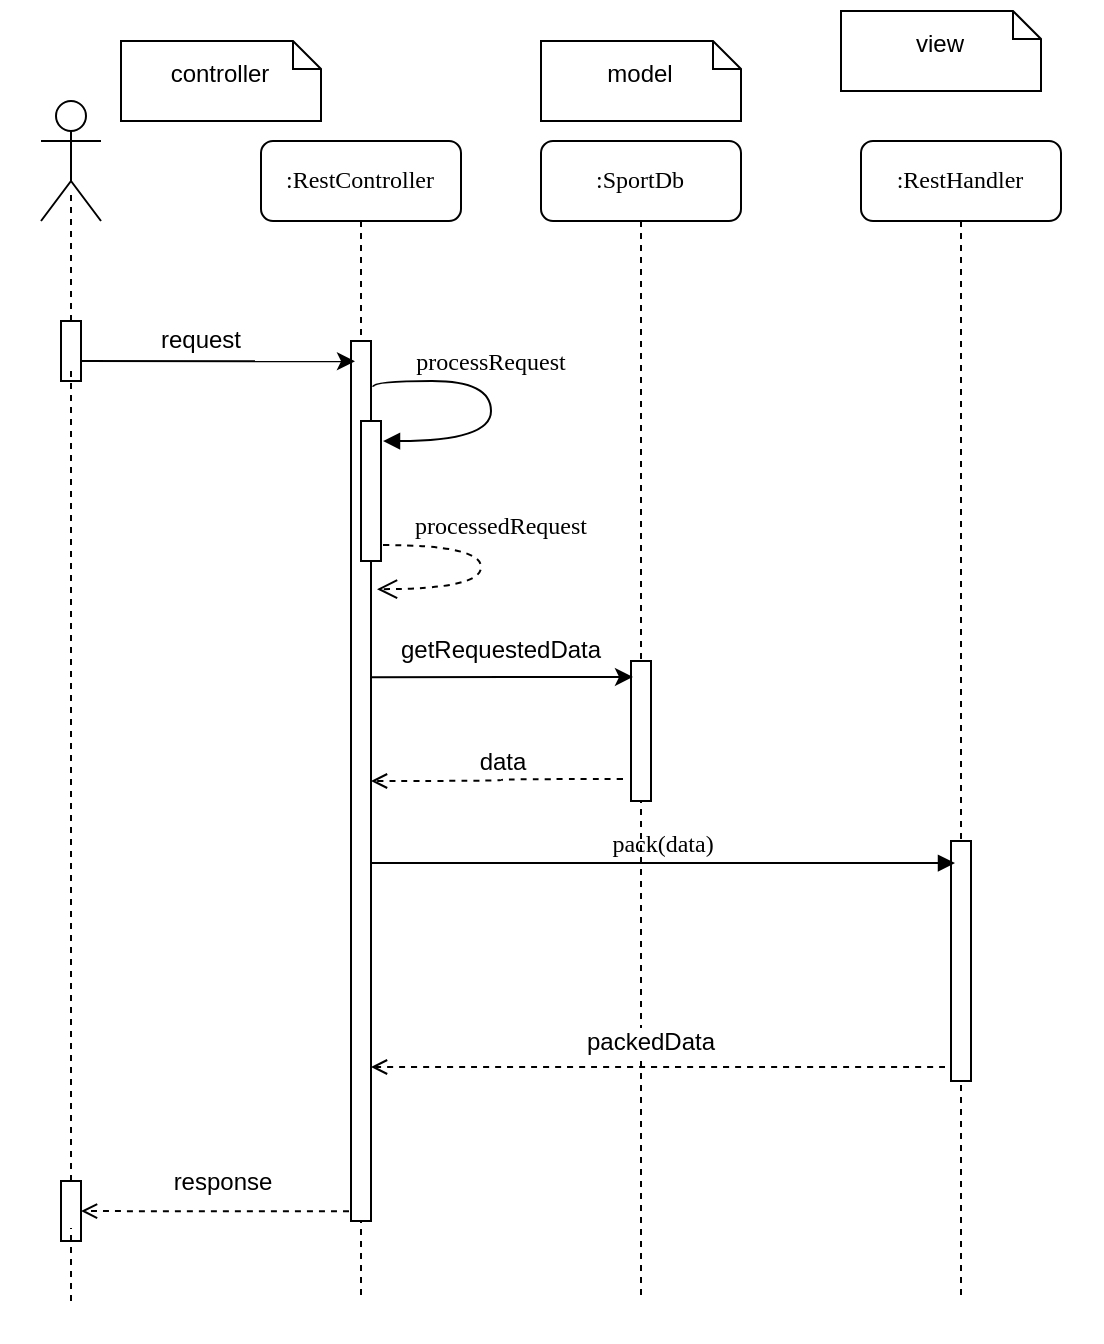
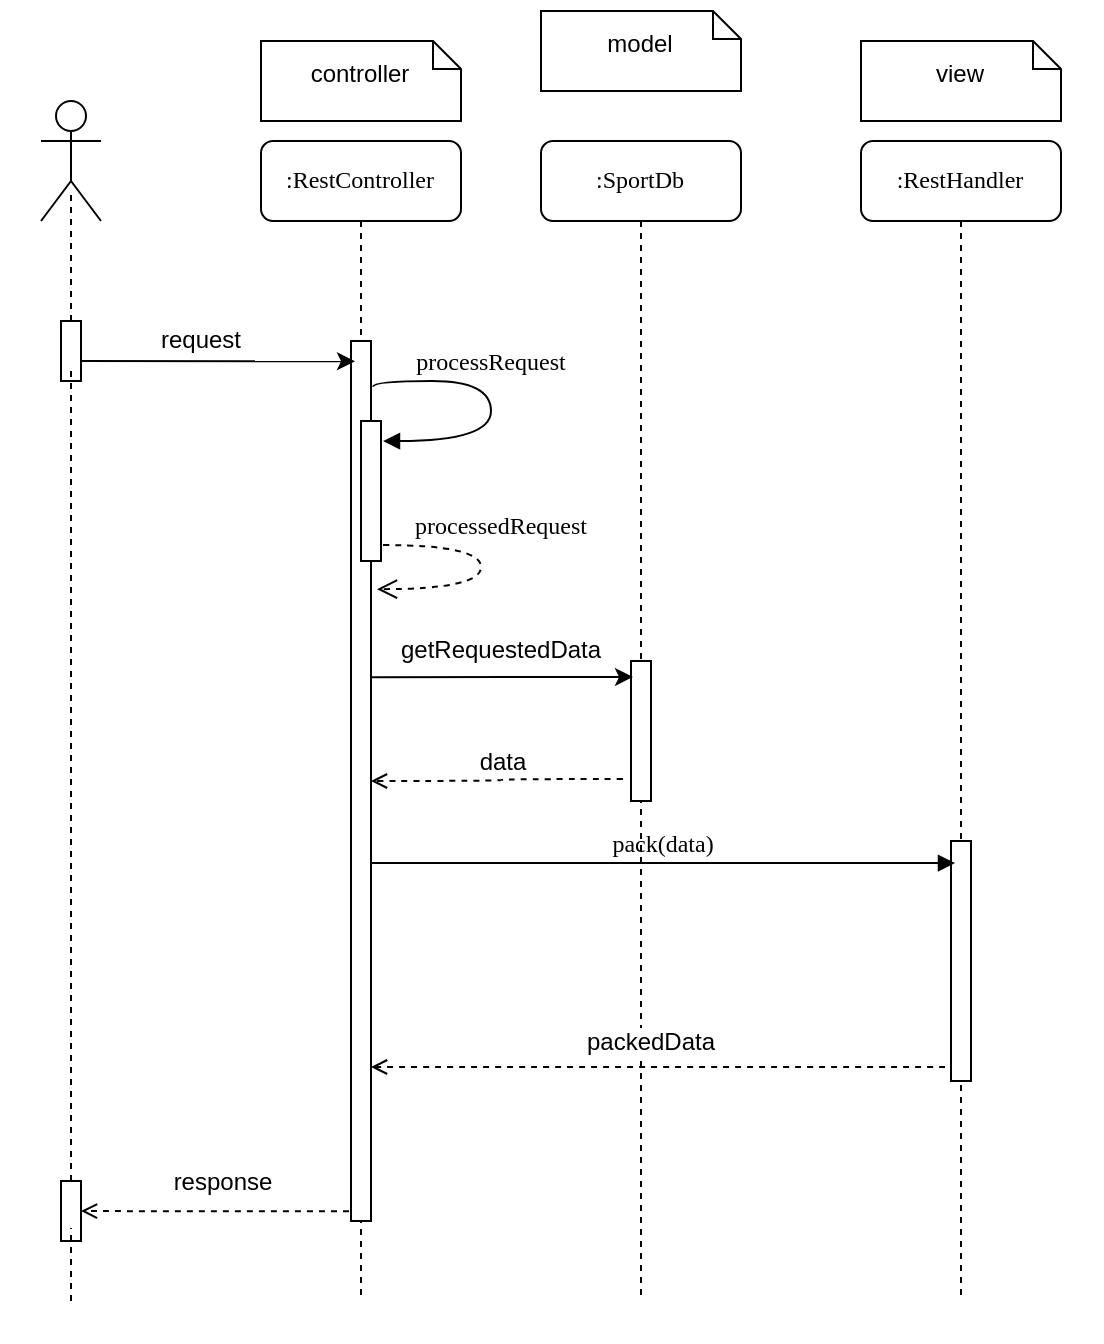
- <mxCell id="30" value="view" style="shape=note;whiteSpace=wrap;html=1;size=14;verticalAlign=middle;align=center;spacingTop=-6;" vertex="1" parent="1"><mxGeometry x="420" y="5" width="100" height="40" as="geometry" /></mxCell>
+ <mxCell id="30" value="view" style="shape=note;whiteSpace=wrap;html=1;size=14;verticalAlign=middle;align=center;spacingTop=-6;" vertex="1" parent="1"><mxGeometry x="430" y="20" width="100" height="40" as="geometry" /></mxCell>
- <mxCell id="28" value="controller" style="shape=note;whiteSpace=wrap;html=1;size=14;verticalAlign=middle;align=center;spacingTop=-6;" vertex="1" parent="1"><mxGeometry x="60" y="20" width="100" height="40" as="geometry" /></mxCell>
+ <mxCell id="28" value="controller" style="shape=note;whiteSpace=wrap;html=1;size=14;verticalAlign=middle;align=center;spacingTop=-6;" vertex="1" parent="1"><mxGeometry x="130" y="20" width="100" height="40" as="geometry" /></mxCell>
- <mxCell id="29" value="model" style="shape=note;whiteSpace=wrap;html=1;size=14;verticalAlign=middle;align=center;spacingTop=-6;" vertex="1" parent="1"><mxGeometry x="270" y="20" width="100" height="40" as="geometry" /></mxCell>
+ <mxCell id="29" value="model" style="shape=note;whiteSpace=wrap;html=1;size=14;verticalAlign=middle;align=center;spacingTop=-6;" vertex="1" parent="1"><mxGeometry x="270" y="5" width="100" height="40" as="geometry" /></mxCell>
